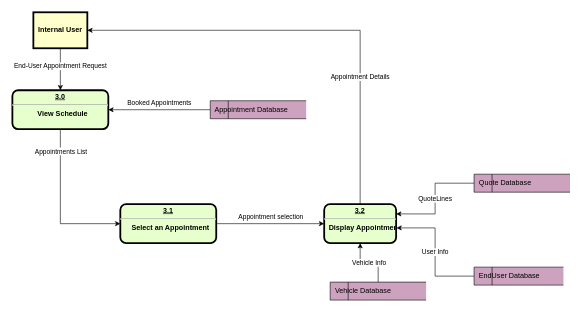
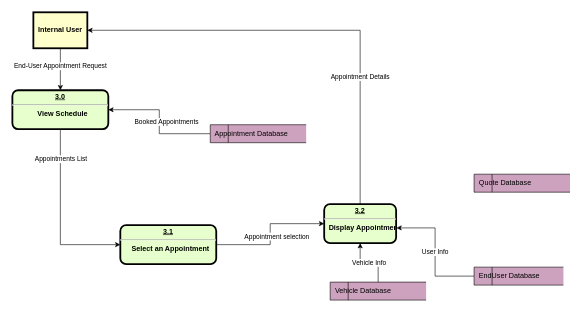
- <mxCell id="8" value="&lt;span style=&quot;white-space: pre;&quot;&gt; &lt;/span&gt;Appointment Database" style="html=1;dashed=0;whitespace=wrap;shape=mxgraph.dfd.dataStoreID;align=left;spacingLeft=3;points=[[0,0],[0.5,0],[1,0],[0,0.5],[1,0.5],[0,1],[0.5,1],[1,1]];fillColor=#CDA2BE;" parent="1" vertex="1"><mxGeometry x="350" y="167.5" width="160" height="30" as="geometry" /></mxCell>
+ <mxCell id="8" value="&lt;span style=&quot;white-space: pre;&quot;&gt; &lt;/span&gt;Appointment Database" style="html=1;dashed=0;whitespace=wrap;shape=mxgraph.dfd.dataStoreID;align=left;spacingLeft=3;points=[[0,0],[0.5,0],[1,0],[0,0.5],[1,0.5],[0,1],[0.5,1],[1,1]];fillColor=#CDA2BE;" parent="1" vertex="1"><mxGeometry x="350" y="207.5" width="160" height="30" as="geometry" /></mxCell>
- <mxCell id="16" value="QuoteLines" style="edgeStyle=orthogonalEdgeStyle;rounded=0;orthogonalLoop=1;jettySize=auto;html=1;entryX=1;entryY=0.25;entryDx=0;entryDy=0;" parent="1" source="17" target="13" edge="1"><mxGeometry relative="1" as="geometry" /></mxCell>
- <mxCell id="11" value="&lt;p style=&quot;margin: 0px; margin-top: 4px; text-align: center; text-decoration: underline;&quot;&gt;&lt;strong&gt;3.1&lt;/strong&gt;&lt;/p&gt;&lt;hr&gt;&lt;p style=&quot;margin: 0px; margin-left: 8px;&quot;&gt;Select an Appointment&lt;/p&gt;" style="verticalAlign=middle;align=center;overflow=fill;fontSize=12;fontFamily=Helvetica;html=1;rounded=1;fontStyle=1;strokeWidth=3;fillColor=#E6FFCC" parent="1" vertex="1"><mxGeometry x="200" y="340" width="160" height="65" as="geometry" /></mxCell>
+ <mxCell id="11" value="&lt;p style=&quot;margin: 0px; margin-top: 4px; text-align: center; text-decoration: underline;&quot;&gt;&lt;strong&gt;3.1&lt;/strong&gt;&lt;/p&gt;&lt;hr&gt;&lt;p style=&quot;margin: 0px; margin-left: 8px;&quot;&gt;Select an Appointment&lt;/p&gt;" style="verticalAlign=middle;align=center;overflow=fill;fontSize=12;fontFamily=Helvetica;html=1;rounded=1;fontStyle=1;strokeWidth=3;fillColor=#E6FFCC" parent="1" vertex="1"><mxGeometry x="200" y="375" width="160" height="65" as="geometry" /></mxCell>
